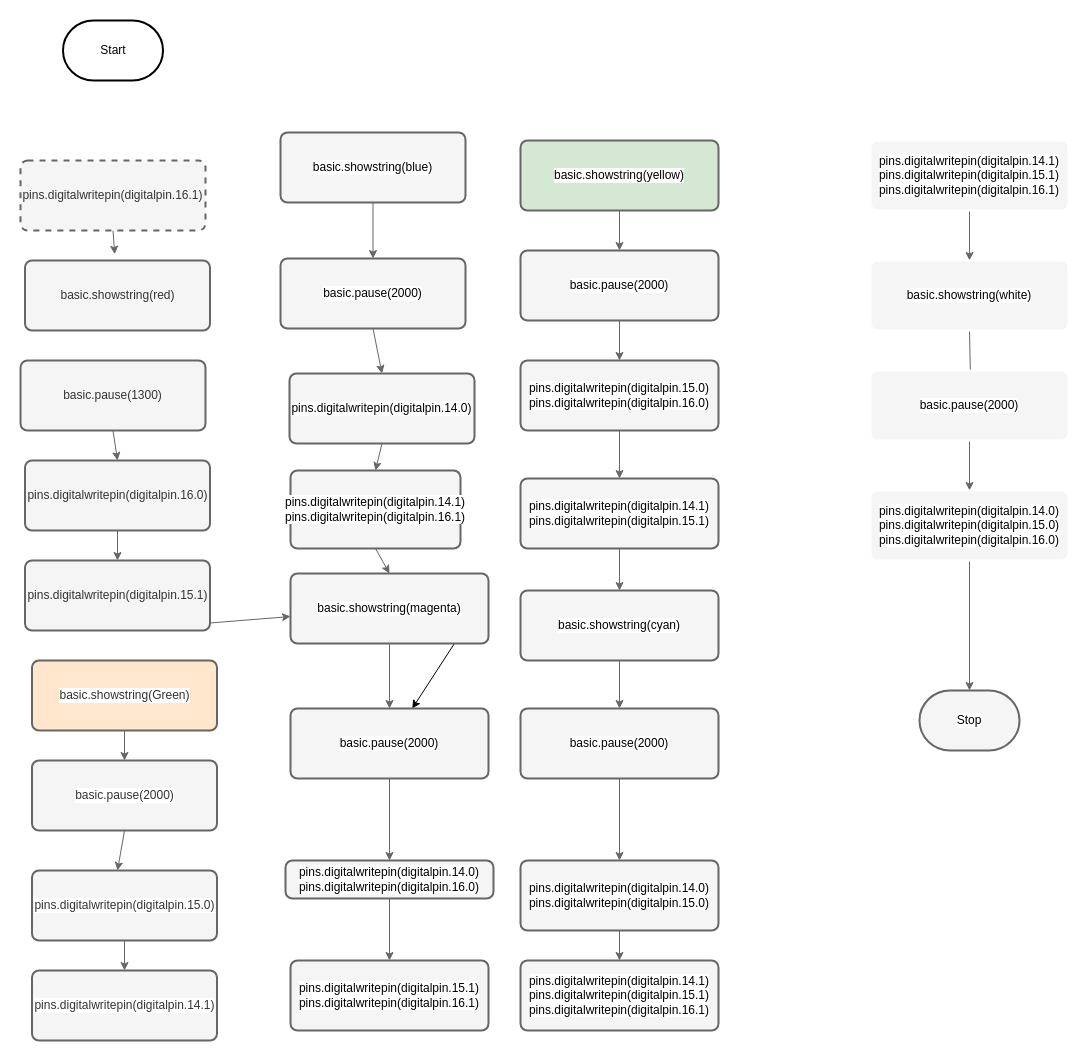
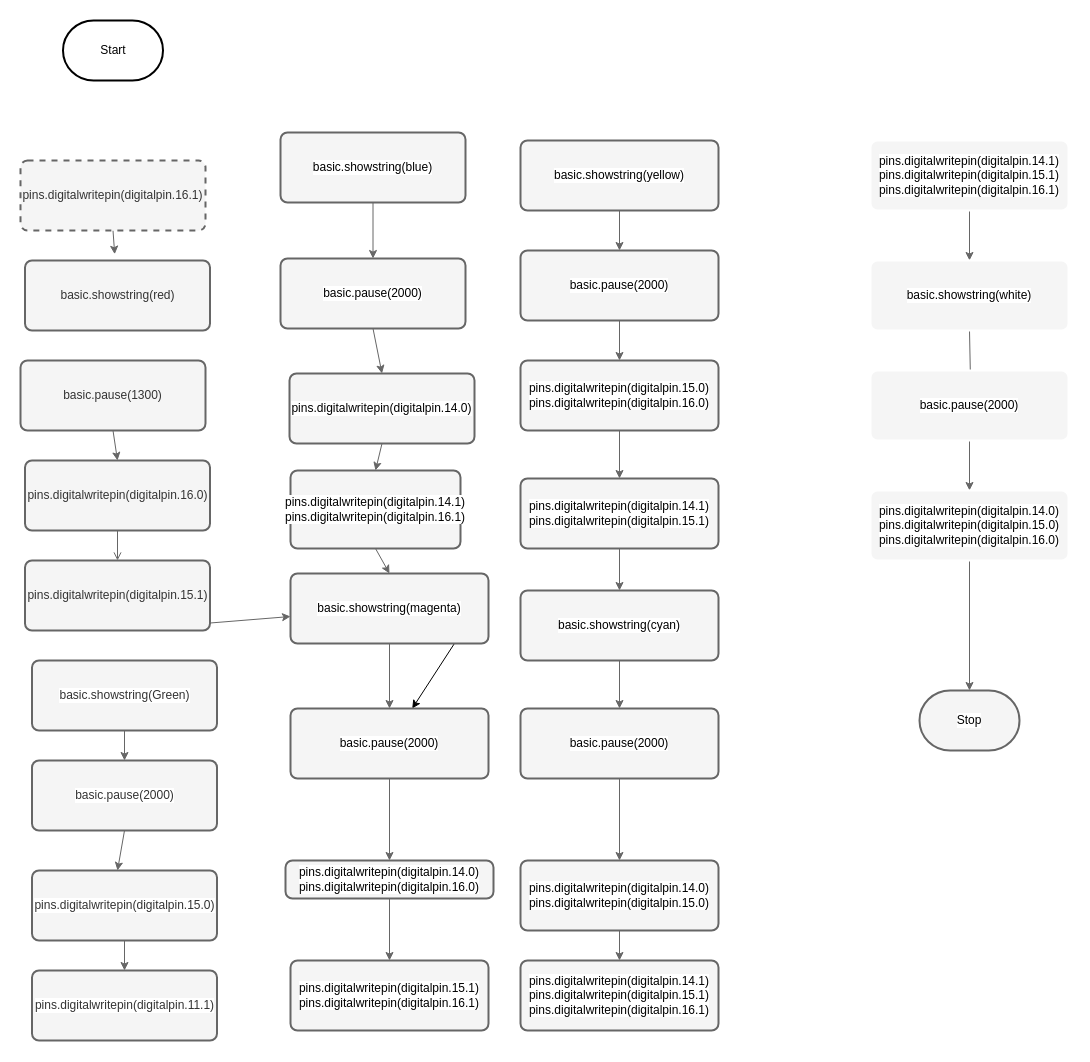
- <mxCell id="37" value="&lt;span style=&quot;font-family: Helvetica; font-size: 12px; font-style: normal; font-variant-ligatures: normal; font-variant-caps: normal; font-weight: 400; letter-spacing: normal; orphans: 2; text-align: center; text-indent: 0px; text-transform: none; widows: 2; word-spacing: 0px; -webkit-text-stroke-width: 0px; text-decoration-thickness: initial; text-decoration-style: initial; text-decoration-color: initial; float: none; display: inline !important;&quot;&gt;basic.showstring(yellow)&lt;br&gt;&lt;/span&gt;" style="rounded=1;whiteSpace=wrap;html=1;absoluteArcSize=1;arcSize=14;strokeWidth=2;strokeColor=#666666;fillColor=#d5e8d4;fontColor=#000000;labelBackgroundColor=#FFFFFF;" parent="1" vertex="1"><mxGeometry x="520" y="140" width="198" height="70" as="geometry" /></mxCell>
+ <mxCell id="37" value="&lt;span style=&quot;font-family: Helvetica; font-size: 12px; font-style: normal; font-variant-ligatures: normal; font-variant-caps: normal; font-weight: 400; letter-spacing: normal; orphans: 2; text-align: center; text-indent: 0px; text-transform: none; widows: 2; word-spacing: 0px; -webkit-text-stroke-width: 0px; text-decoration-thickness: initial; text-decoration-style: initial; text-decoration-color: initial; float: none; display: inline !important;&quot;&gt;basic.showstring(yellow)&lt;br&gt;&lt;/span&gt;" style="rounded=1;whiteSpace=wrap;html=1;absoluteArcSize=1;arcSize=14;strokeWidth=2;strokeColor=#666666;fillColor=#f5f5f5;fontColor=#000000;labelBackgroundColor=#FFFFFF;" parent="1" vertex="1"><mxGeometry x="520" y="140" width="198" height="70" as="geometry" /></mxCell>
- <mxCell id="9" style="edgeStyle=none;html=1;exitX=0.5;exitY=1;exitDx=0;exitDy=0;entryX=0.5;entryY=0;entryDx=0;entryDy=0;strokeColor=#666666;fillColor=#f5f5f5;labelBackgroundColor=#FFFFFF;fontColor=#000000;" parent="1" source="10" target="12" edge="1"><mxGeometry relative="1" as="geometry" /></mxCell>
+ <mxCell id="9" style="edgeStyle=none;html=1;exitX=0.5;exitY=1;exitDx=0;exitDy=0;entryX=0.5;entryY=0;entryDx=0;entryDy=0;strokeColor=#666666;fillColor=#f5f5f5;labelBackgroundColor=#FFFFFF;fontColor=#000000;endArrow=open;" parent="1" source="10" target="12" edge="1"><mxGeometry relative="1" as="geometry" /></mxCell>
- <mxCell id="14" value="basic.showstring(Green)" style="rounded=1;whiteSpace=wrap;html=1;absoluteArcSize=1;arcSize=14;strokeWidth=2;strokeColor=#666666;fillColor=#ffe6cc;fontColor=#333333;labelBackgroundColor=#FFFFFF;" parent="1" vertex="1"><mxGeometry x="31.5" y="660" width="185" height="70" as="geometry" /></mxCell>
+ <mxCell id="14" value="basic.showstring(Green)" style="rounded=1;whiteSpace=wrap;html=1;absoluteArcSize=1;arcSize=14;strokeWidth=2;strokeColor=#666666;fillColor=#f5f5f5;fontColor=#333333;labelBackgroundColor=#FFFFFF;" parent="1" vertex="1"><mxGeometry x="31.5" y="660" width="185" height="70" as="geometry" /></mxCell>
- <mxCell id="19" value="pins.digitalwritepin(digitalpin.14.1)" style="rounded=1;whiteSpace=wrap;html=1;absoluteArcSize=1;arcSize=14;strokeWidth=2;strokeColor=#666666;fillColor=#f5f5f5;fontColor=#333333;labelBackgroundColor=#FFFFFF;" parent="1" vertex="1"><mxGeometry x="31.5" y="970" width="185" height="70" as="geometry" /></mxCell>
+ <mxCell id="19" value="pins.digitalwritepin(digitalpin.11.1)" style="rounded=1;whiteSpace=wrap;html=1;absoluteArcSize=1;arcSize=14;strokeWidth=2;strokeColor=#666666;fillColor=#f5f5f5;fontColor=#333333;labelBackgroundColor=#FFFFFF;" parent="1" vertex="1"><mxGeometry x="31.5" y="970" width="185" height="70" as="geometry" /></mxCell>
